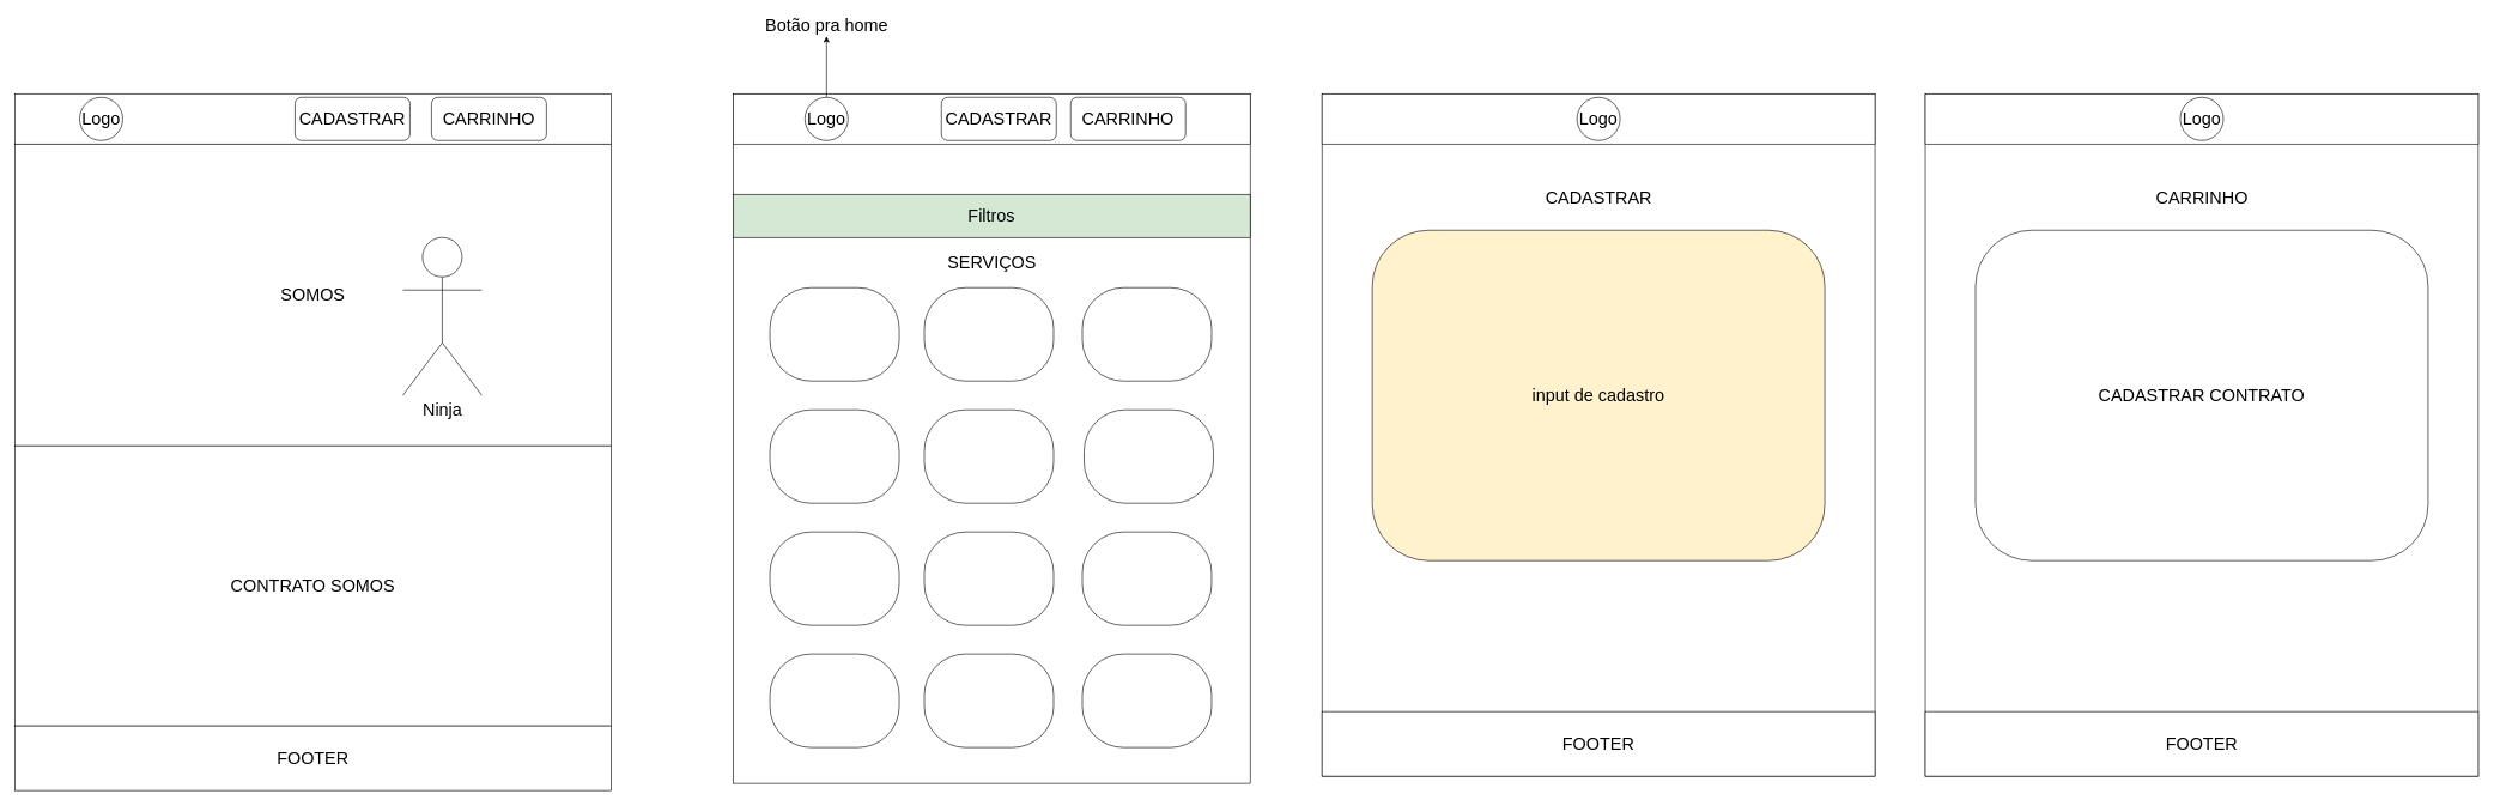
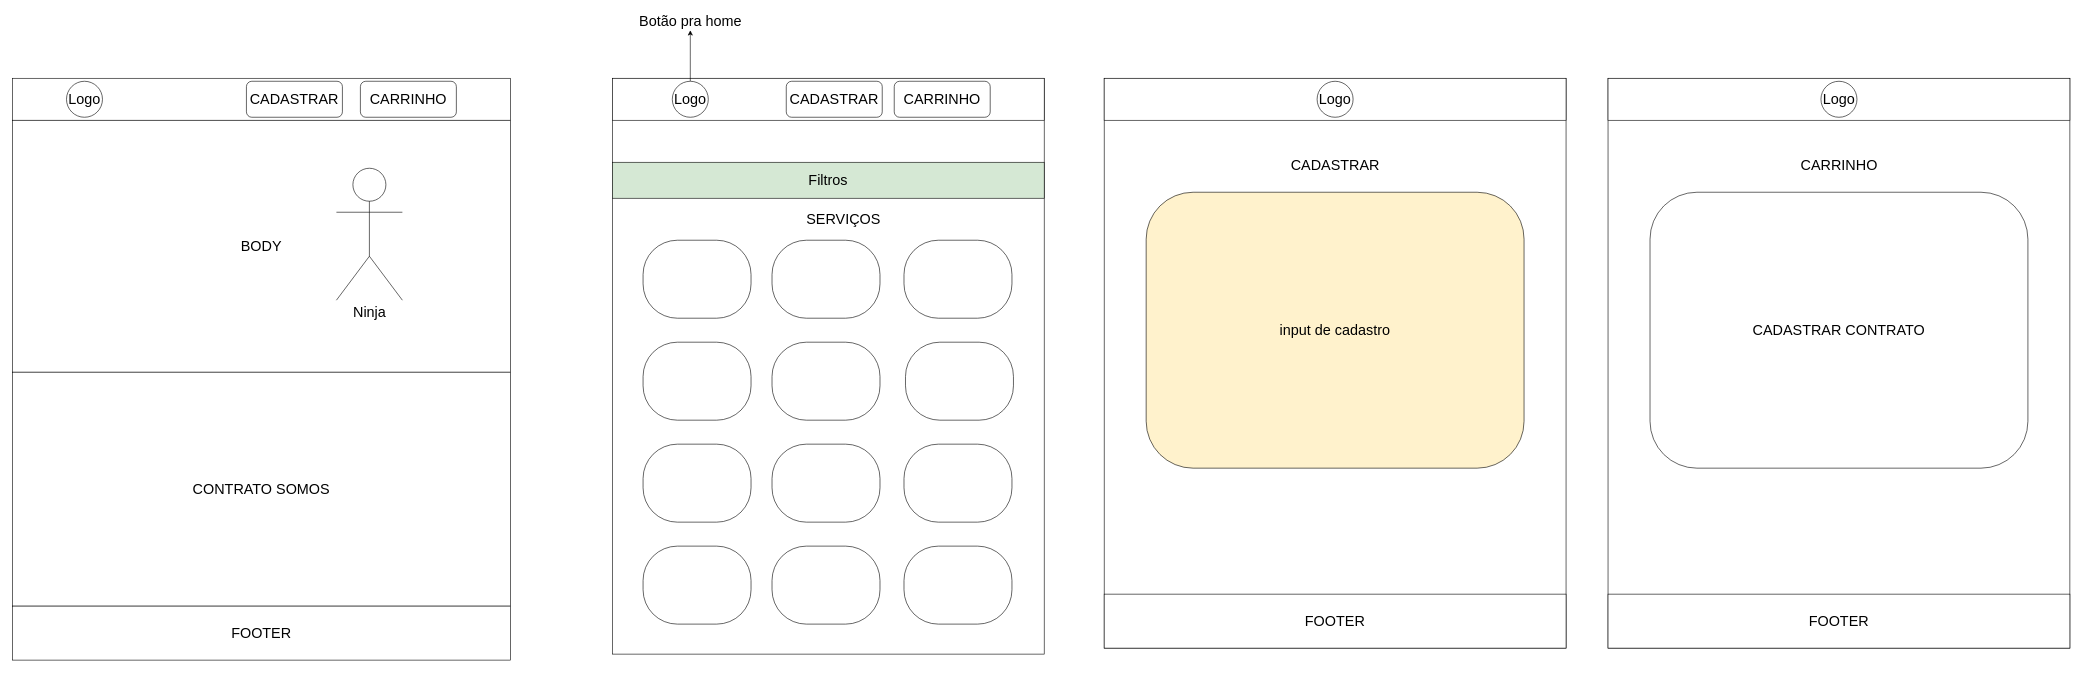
- <mxCell id="30" value="SERVIÇOS" style="text;html=1;align=center;verticalAlign=middle;resizable=0;points=[];autosize=1;strokeColor=none;fillColor=none;fontSize=24;" vertex="1" parent="1"><mxGeometry x="1310" y="350" width="140" height="30" as="geometry" /></mxCell>
+ <mxCell id="30" value="SERVIÇOS" style="text;html=1;align=center;verticalAlign=middle;resizable=0;points=[];autosize=1;strokeColor=none;fillColor=none;fontSize=24;" vertex="1" parent="1"><mxGeometry x="1335" y="350" width="140" height="30" as="geometry" /></mxCell>
- <mxCell id="6" value="SOMOS" style="rounded=0;whiteSpace=wrap;html=1;fontSize=24;" vertex="1" parent="1"><mxGeometry y="200" width="830" height="420" as="geometry" x="20" /></mxCell>
+ <mxCell id="6" value="BODY" style="rounded=0;whiteSpace=wrap;html=1;fontSize=24;" vertex="1" parent="1"><mxGeometry y="200" width="830" height="420" as="geometry" x="20" /></mxCell>
- <mxCell id="10" value="Ninja" style="shape=umlActor;verticalLabelPosition=bottom;verticalAlign=top;html=1;outlineConnect=0;fontSize=24;" vertex="1" parent="1"><mxGeometry x="560" y="330" width="110" height="220" as="geometry" /></mxCell>
+ <mxCell id="10" value="Ninja" style="shape=umlActor;verticalLabelPosition=bottom;verticalAlign=top;html=1;outlineConnect=0;fontSize=24;" vertex="1" parent="1"><mxGeometry x="560" y="280" width="110" height="220" as="geometry" /></mxCell>
